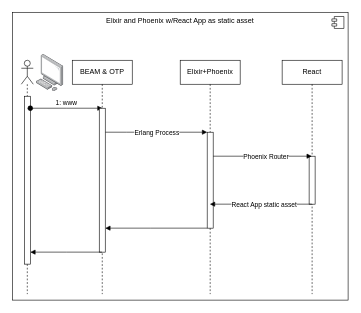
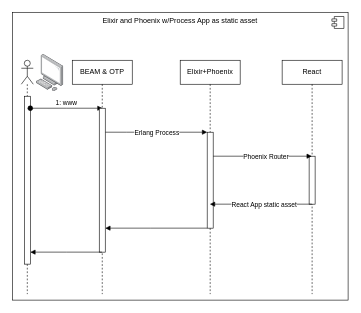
- <mxCell id="23" value="Elixir and Phoenix w/React App as static asset" style="text;html=1;strokeColor=none;fillColor=none;align=center;verticalAlign=middle;whiteSpace=wrap;rounded=0;" vertex="1" parent="1"><mxGeometry x="60" y="20" width="480" height="30" as="geometry" /></mxCell>
+ <mxCell id="23" value="Elixir and Phoenix w/Process App as static asset" style="text;html=1;strokeColor=none;fillColor=none;align=center;verticalAlign=middle;whiteSpace=wrap;rounded=0;" vertex="1" parent="1"><mxGeometry x="60" y="20" width="480" height="30" as="geometry" /></mxCell>
